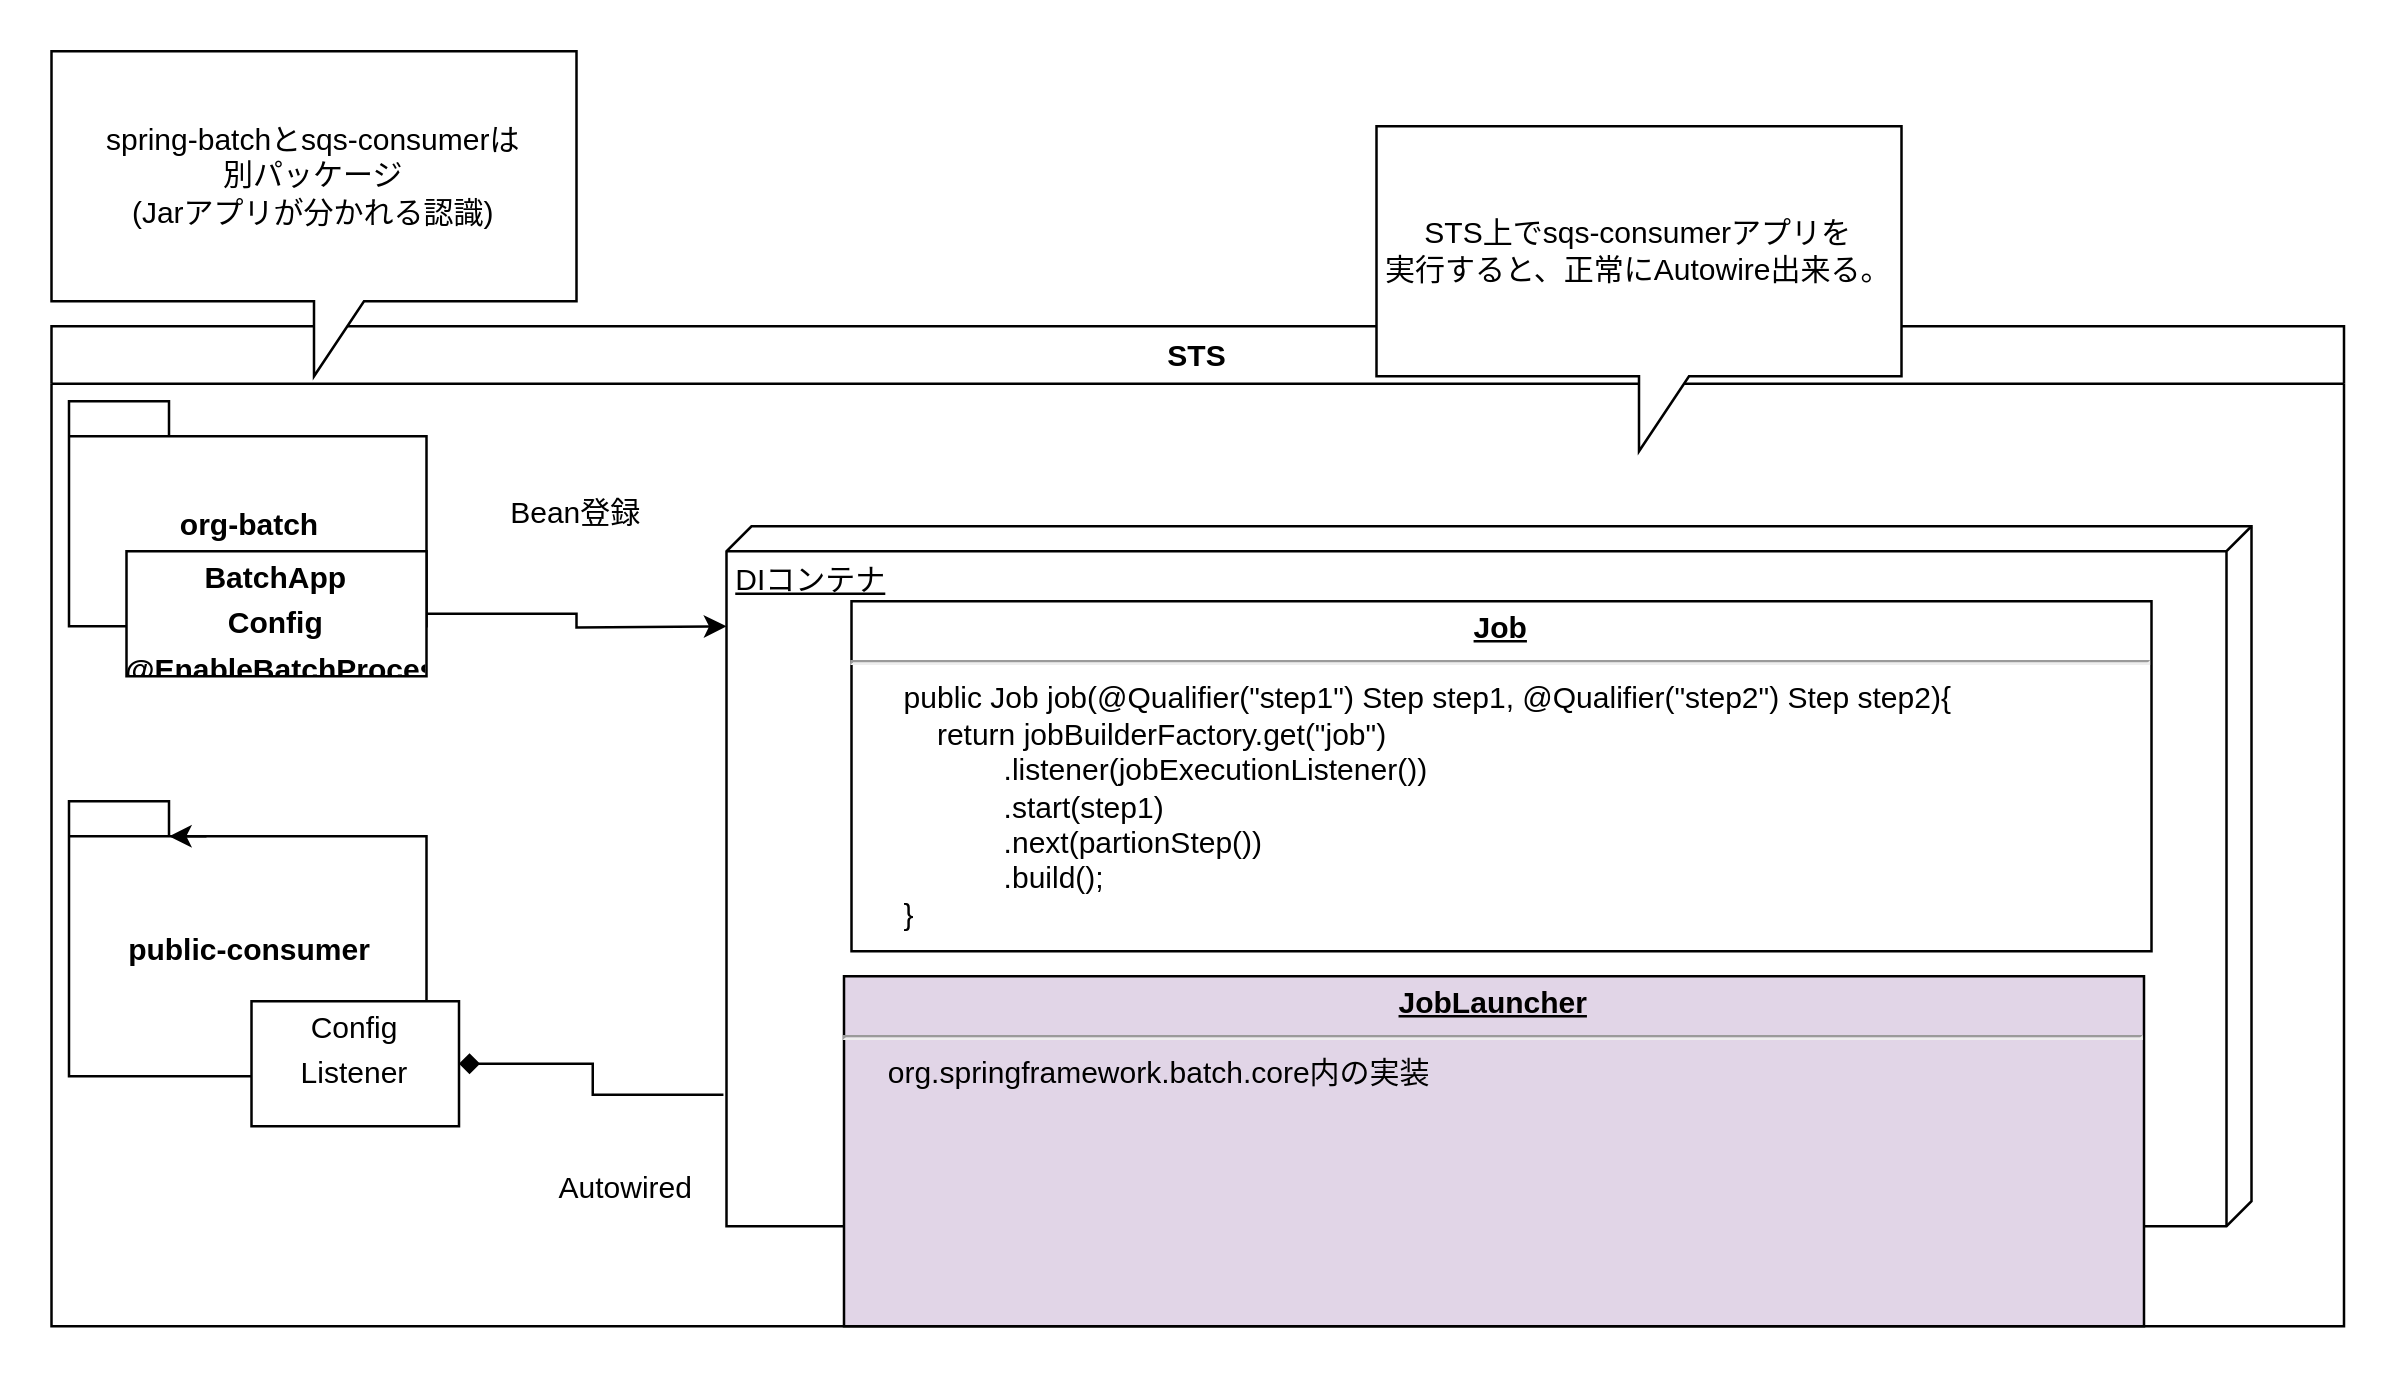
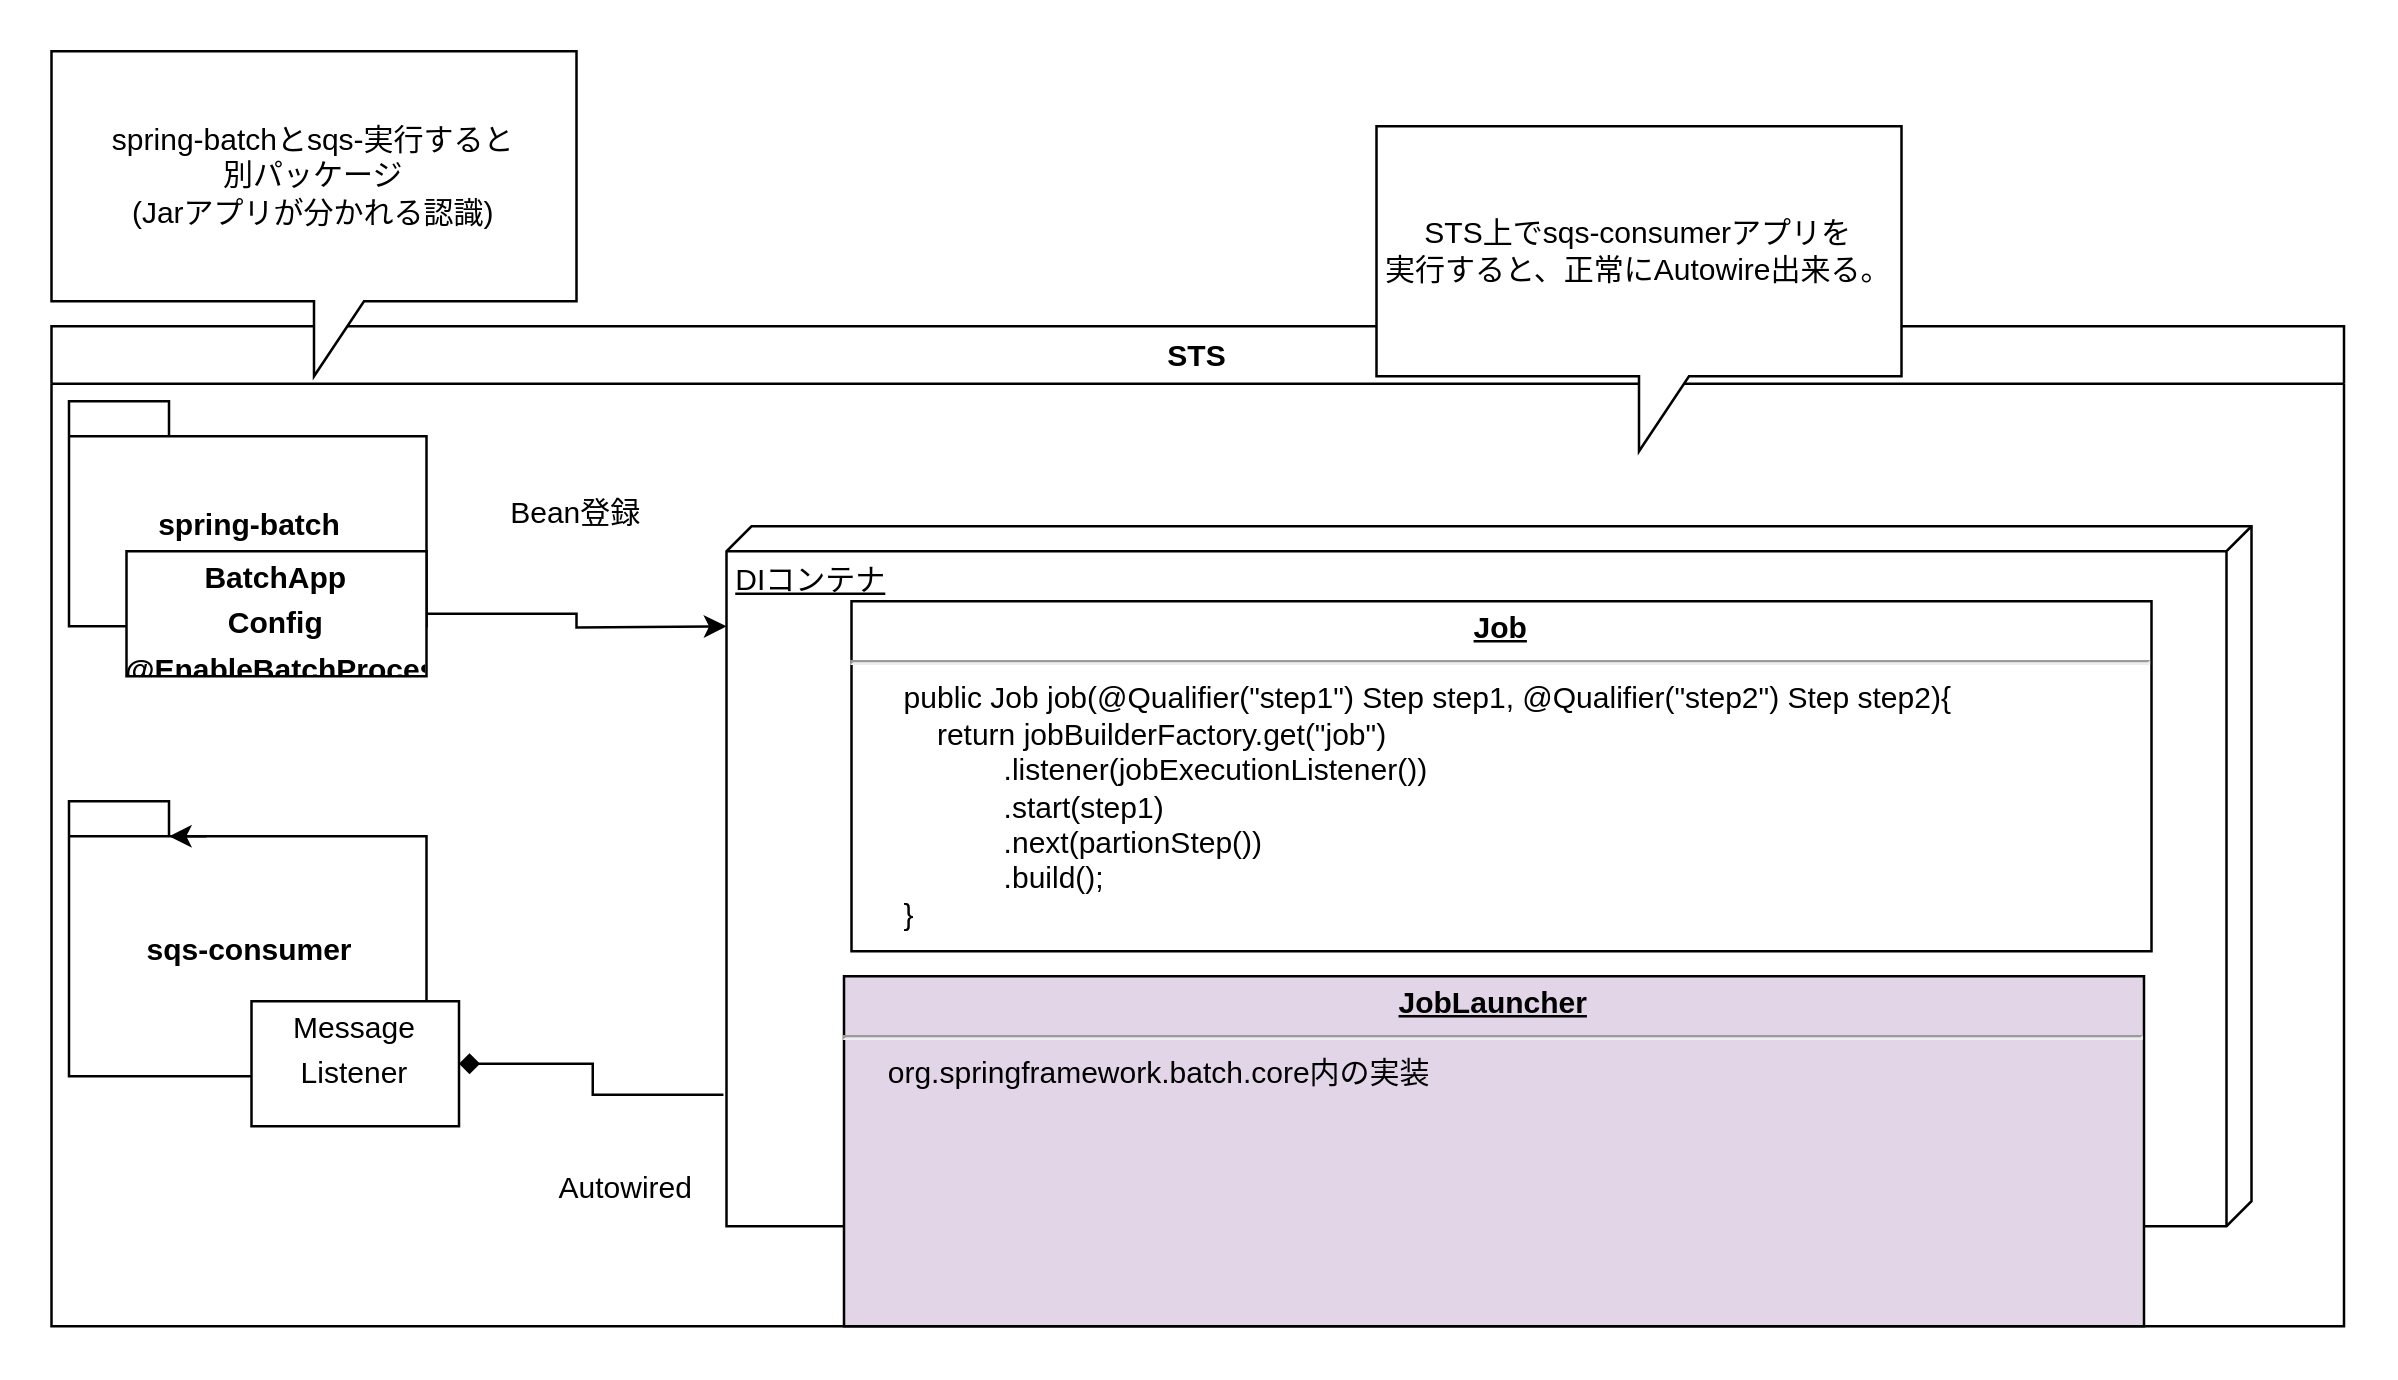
- <mxCell id="19" value="spring-batchとsqs-consumerは&lt;br&gt;別パッケージ&lt;br&gt;(Jarアプリが分かれる認識)" style="shape=callout;whiteSpace=wrap;html=1;perimeter=calloutPerimeter;" vertex="1" parent="1"><mxGeometry x="20" y="20" width="210" height="130" as="geometry" /></mxCell>
+ <mxCell id="19" value="spring-batchとsqs-実行すると&lt;br&gt;別パッケージ&lt;br&gt;(Jarアプリが分かれる認識)" style="shape=callout;whiteSpace=wrap;html=1;perimeter=calloutPerimeter;" vertex="1" parent="1"><mxGeometry x="20" y="20" width="210" height="130" as="geometry" /></mxCell>
- <mxCell id="8" value="org-batch" style="shape=folder;fontStyle=1;spacingTop=10;tabWidth=40;tabHeight=14;tabPosition=left;html=1;" vertex="1" parent="7"><mxGeometry x="7" y="30" width="143" height="90" as="geometry" /></mxCell>
+ <mxCell id="8" value="spring-batch" style="shape=folder;fontStyle=1;spacingTop=10;tabWidth=40;tabHeight=14;tabPosition=left;html=1;" vertex="1" parent="7"><mxGeometry x="7" y="30" width="143" height="90" as="geometry" /></mxCell>
- <mxCell id="9" value="public-consumer" style="shape=folder;fontStyle=1;spacingTop=10;tabWidth=40;tabHeight=14;tabPosition=left;html=1;" vertex="1" parent="7"><mxGeometry x="7" y="190" width="143" height="110" as="geometry" /></mxCell>
+ <mxCell id="9" value="sqs-consumer" style="shape=folder;fontStyle=1;spacingTop=10;tabWidth=40;tabHeight=14;tabPosition=left;html=1;" vertex="1" parent="7"><mxGeometry x="7" y="190" width="143" height="110" as="geometry" /></mxCell>
- <mxCell id="13" value="&lt;p style=&quot;margin: 0px ; margin-top: 4px ; text-align: center&quot;&gt;Config&lt;/p&gt;&lt;p style=&quot;margin: 0px ; margin-top: 4px ; text-align: center&quot;&gt;Listener&lt;br&gt;&lt;/p&gt;" style="verticalAlign=top;align=left;overflow=fill;fontSize=12;fontFamily=Helvetica;html=1;" vertex="1" parent="7"><mxGeometry x="80" y="270" width="83" height="50" as="geometry" /></mxCell>
+ <mxCell id="13" value="&lt;p style=&quot;margin: 0px ; margin-top: 4px ; text-align: center&quot;&gt;Message&lt;/p&gt;&lt;p style=&quot;margin: 0px ; margin-top: 4px ; text-align: center&quot;&gt;Listener&lt;br&gt;&lt;/p&gt;" style="verticalAlign=top;align=left;overflow=fill;fontSize=12;fontFamily=Helvetica;html=1;" vertex="1" parent="7"><mxGeometry x="80" y="270" width="83" height="50" as="geometry" /></mxCell>
